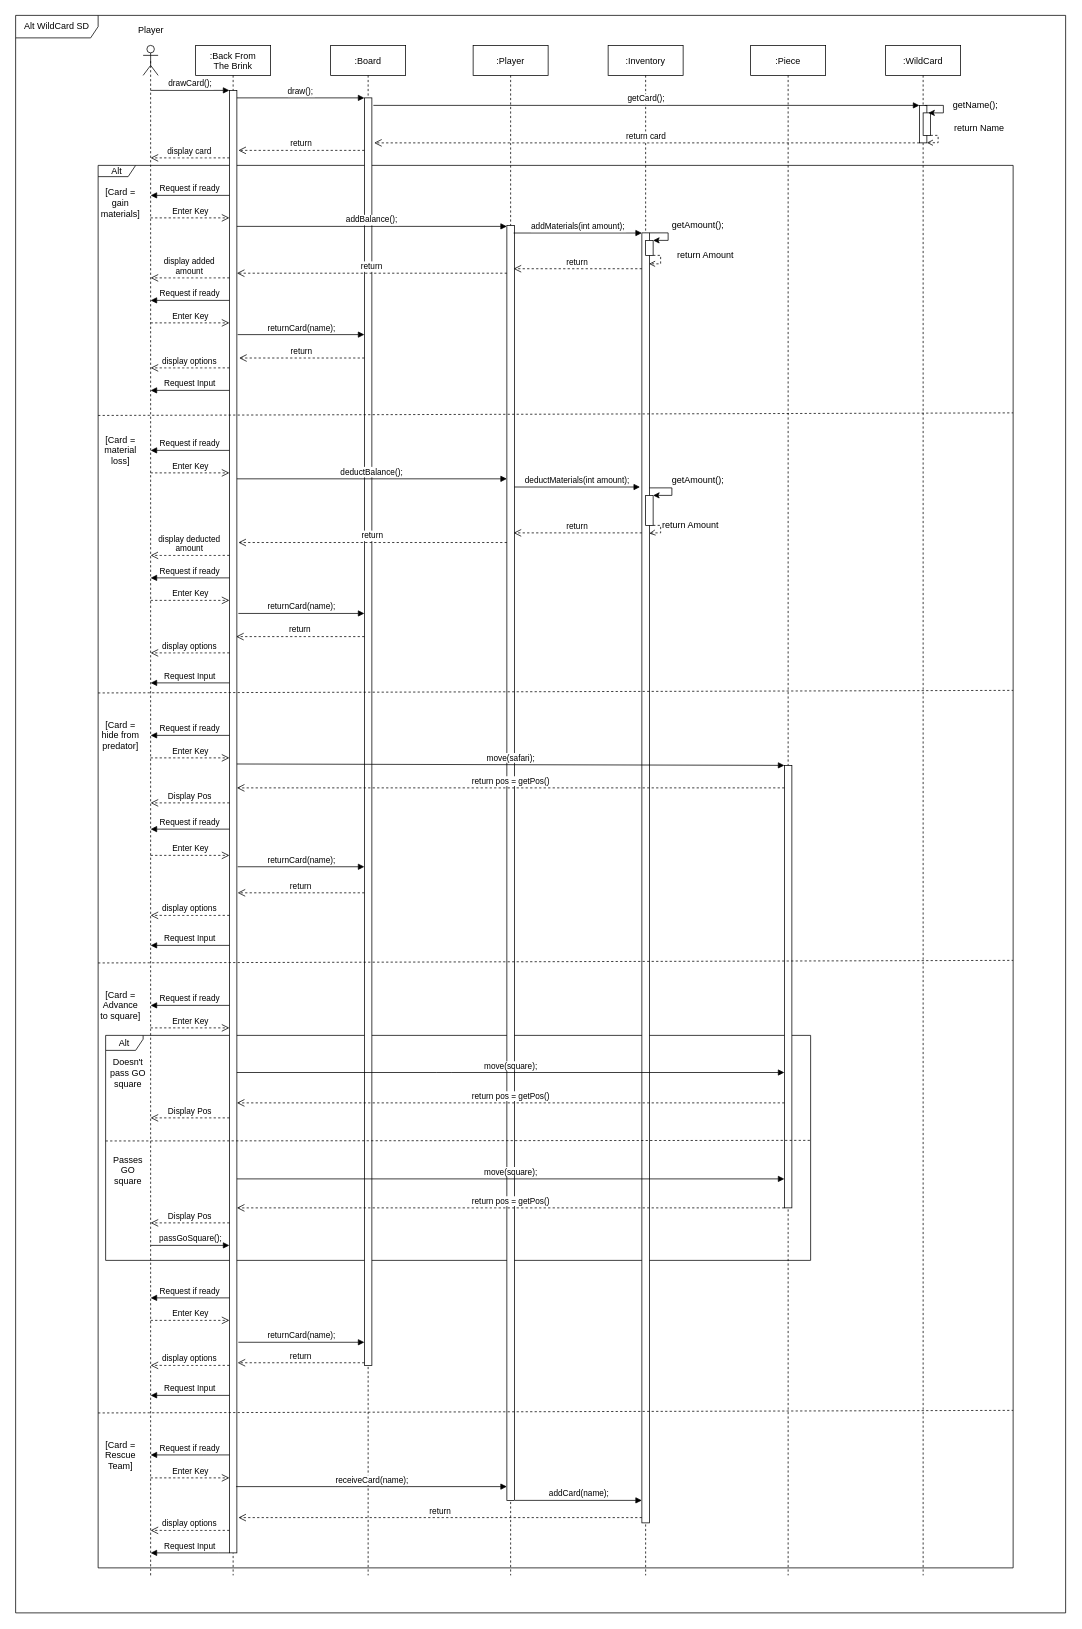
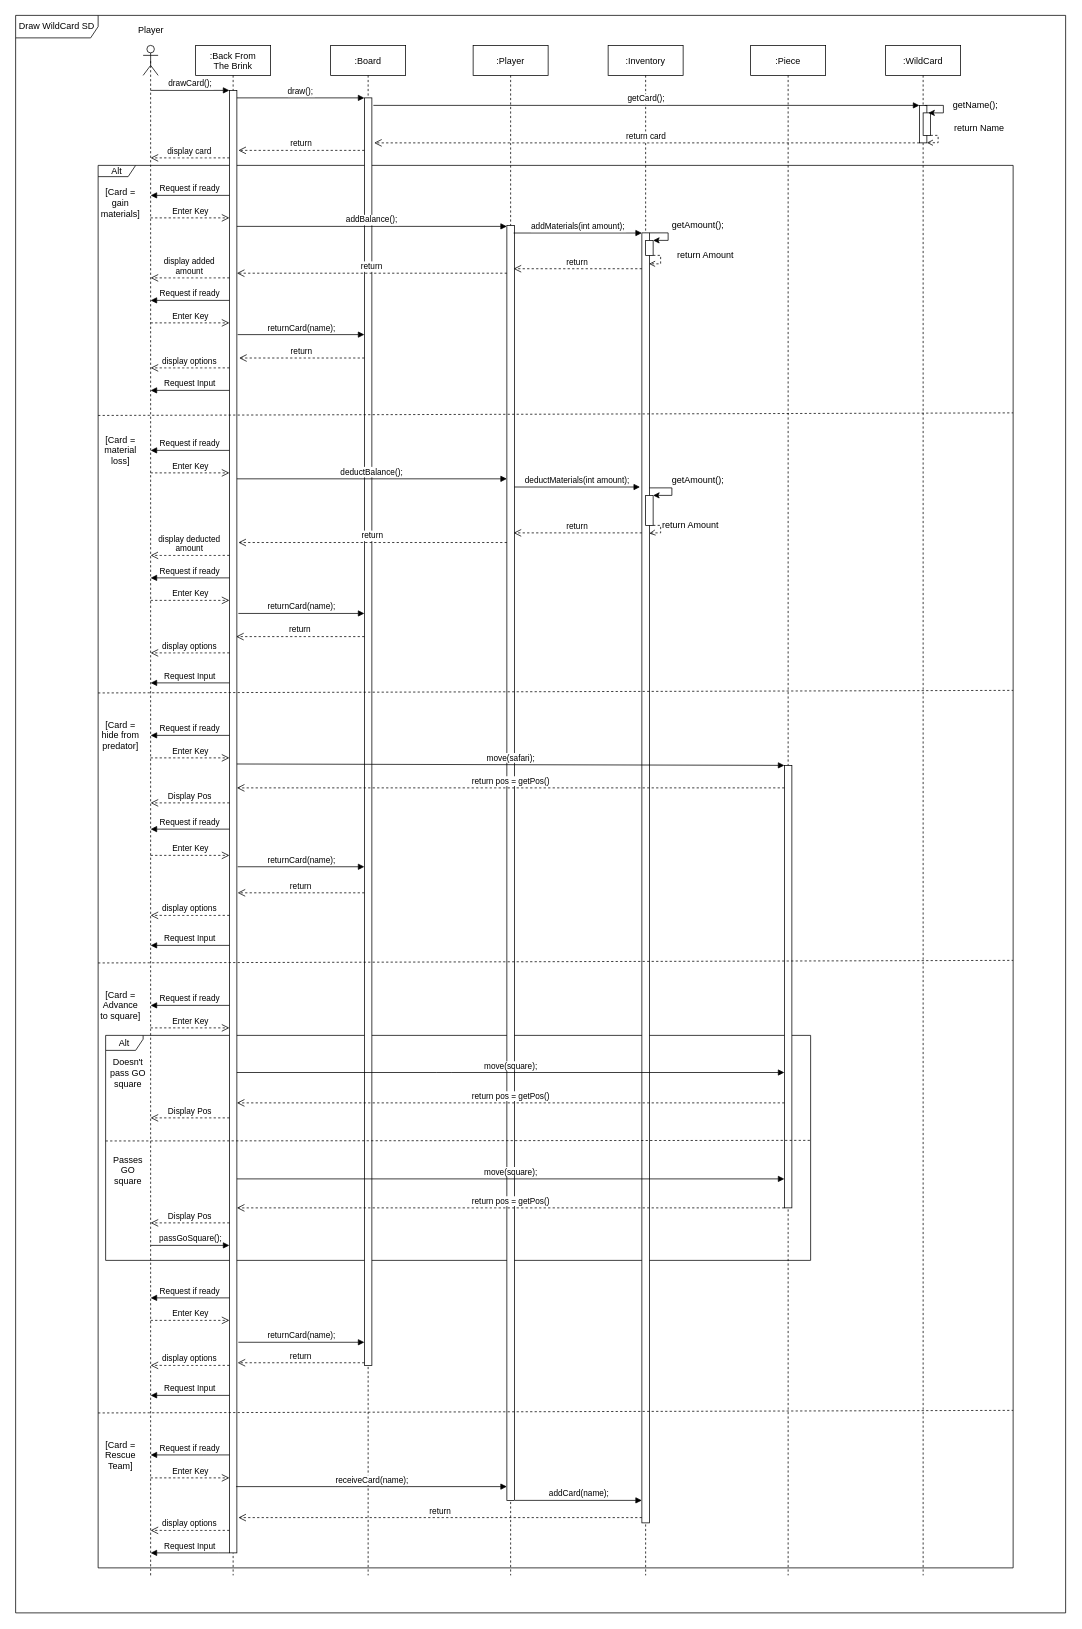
- <mxCell id="111" value="Alt WildCard SD" style="shape=umlFrame;whiteSpace=wrap;html=1;width=110;height=30;" vertex="1" parent="1"><mxGeometry x="20" y="20" width="1400" height="2130" as="geometry" /></mxCell>
+ <mxCell id="111" value="Draw WildCard SD" style="shape=umlFrame;whiteSpace=wrap;html=1;width=110;height=30;" vertex="1" parent="1"><mxGeometry x="20" y="20" width="1400" height="2130" as="geometry" /></mxCell>
